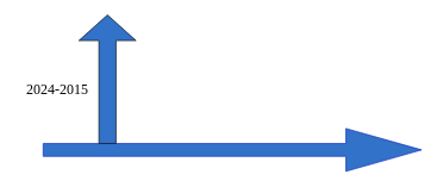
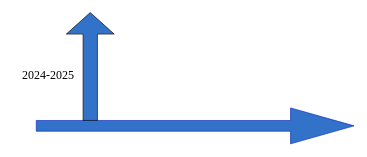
- <mxCell id="4" value="2024-2015" style="text;html=1;align=center;verticalAlign=middle;whiteSpace=wrap;rounded=0;fontFamily=Times New Roman;fontSize=20;" vertex="1" parent="1"><mxGeometry x="20" y="109" width="120" height="30" as="geometry" /></mxCell>
+ <mxCell id="4" value="2024-2025" style="text;html=1;align=center;verticalAlign=middle;whiteSpace=wrap;rounded=0;fontFamily=Times New Roman;fontSize=20;" vertex="1" parent="1"><mxGeometry x="20" y="109" width="120" height="30" as="geometry" /></mxCell>
